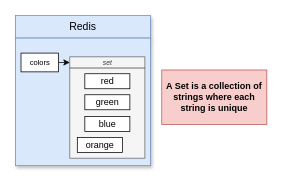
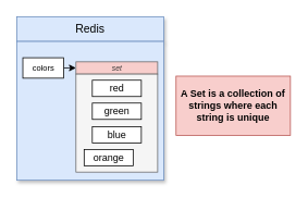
- <mxCell id="4" value="set" style="rounded=0;whiteSpace=wrap;html=1;fontSize=9;align=center;fontStyle=2;fillColor=#f5f5f5;strokeColor=#666666;fontColor=#333333;" vertex="1" parent="1"><mxGeometry x="92.5" y="75" width="100" height="15" as="geometry" /></mxCell>
+ <mxCell id="4" value="set" style="rounded=0;whiteSpace=wrap;html=1;fontSize=9;align=center;fontStyle=2;fillColor=#f8cecc;strokeColor=#666666;fontColor=#333333;" vertex="1" parent="1"><mxGeometry x="92.5" y="75" width="100" height="15" as="geometry" /></mxCell>
